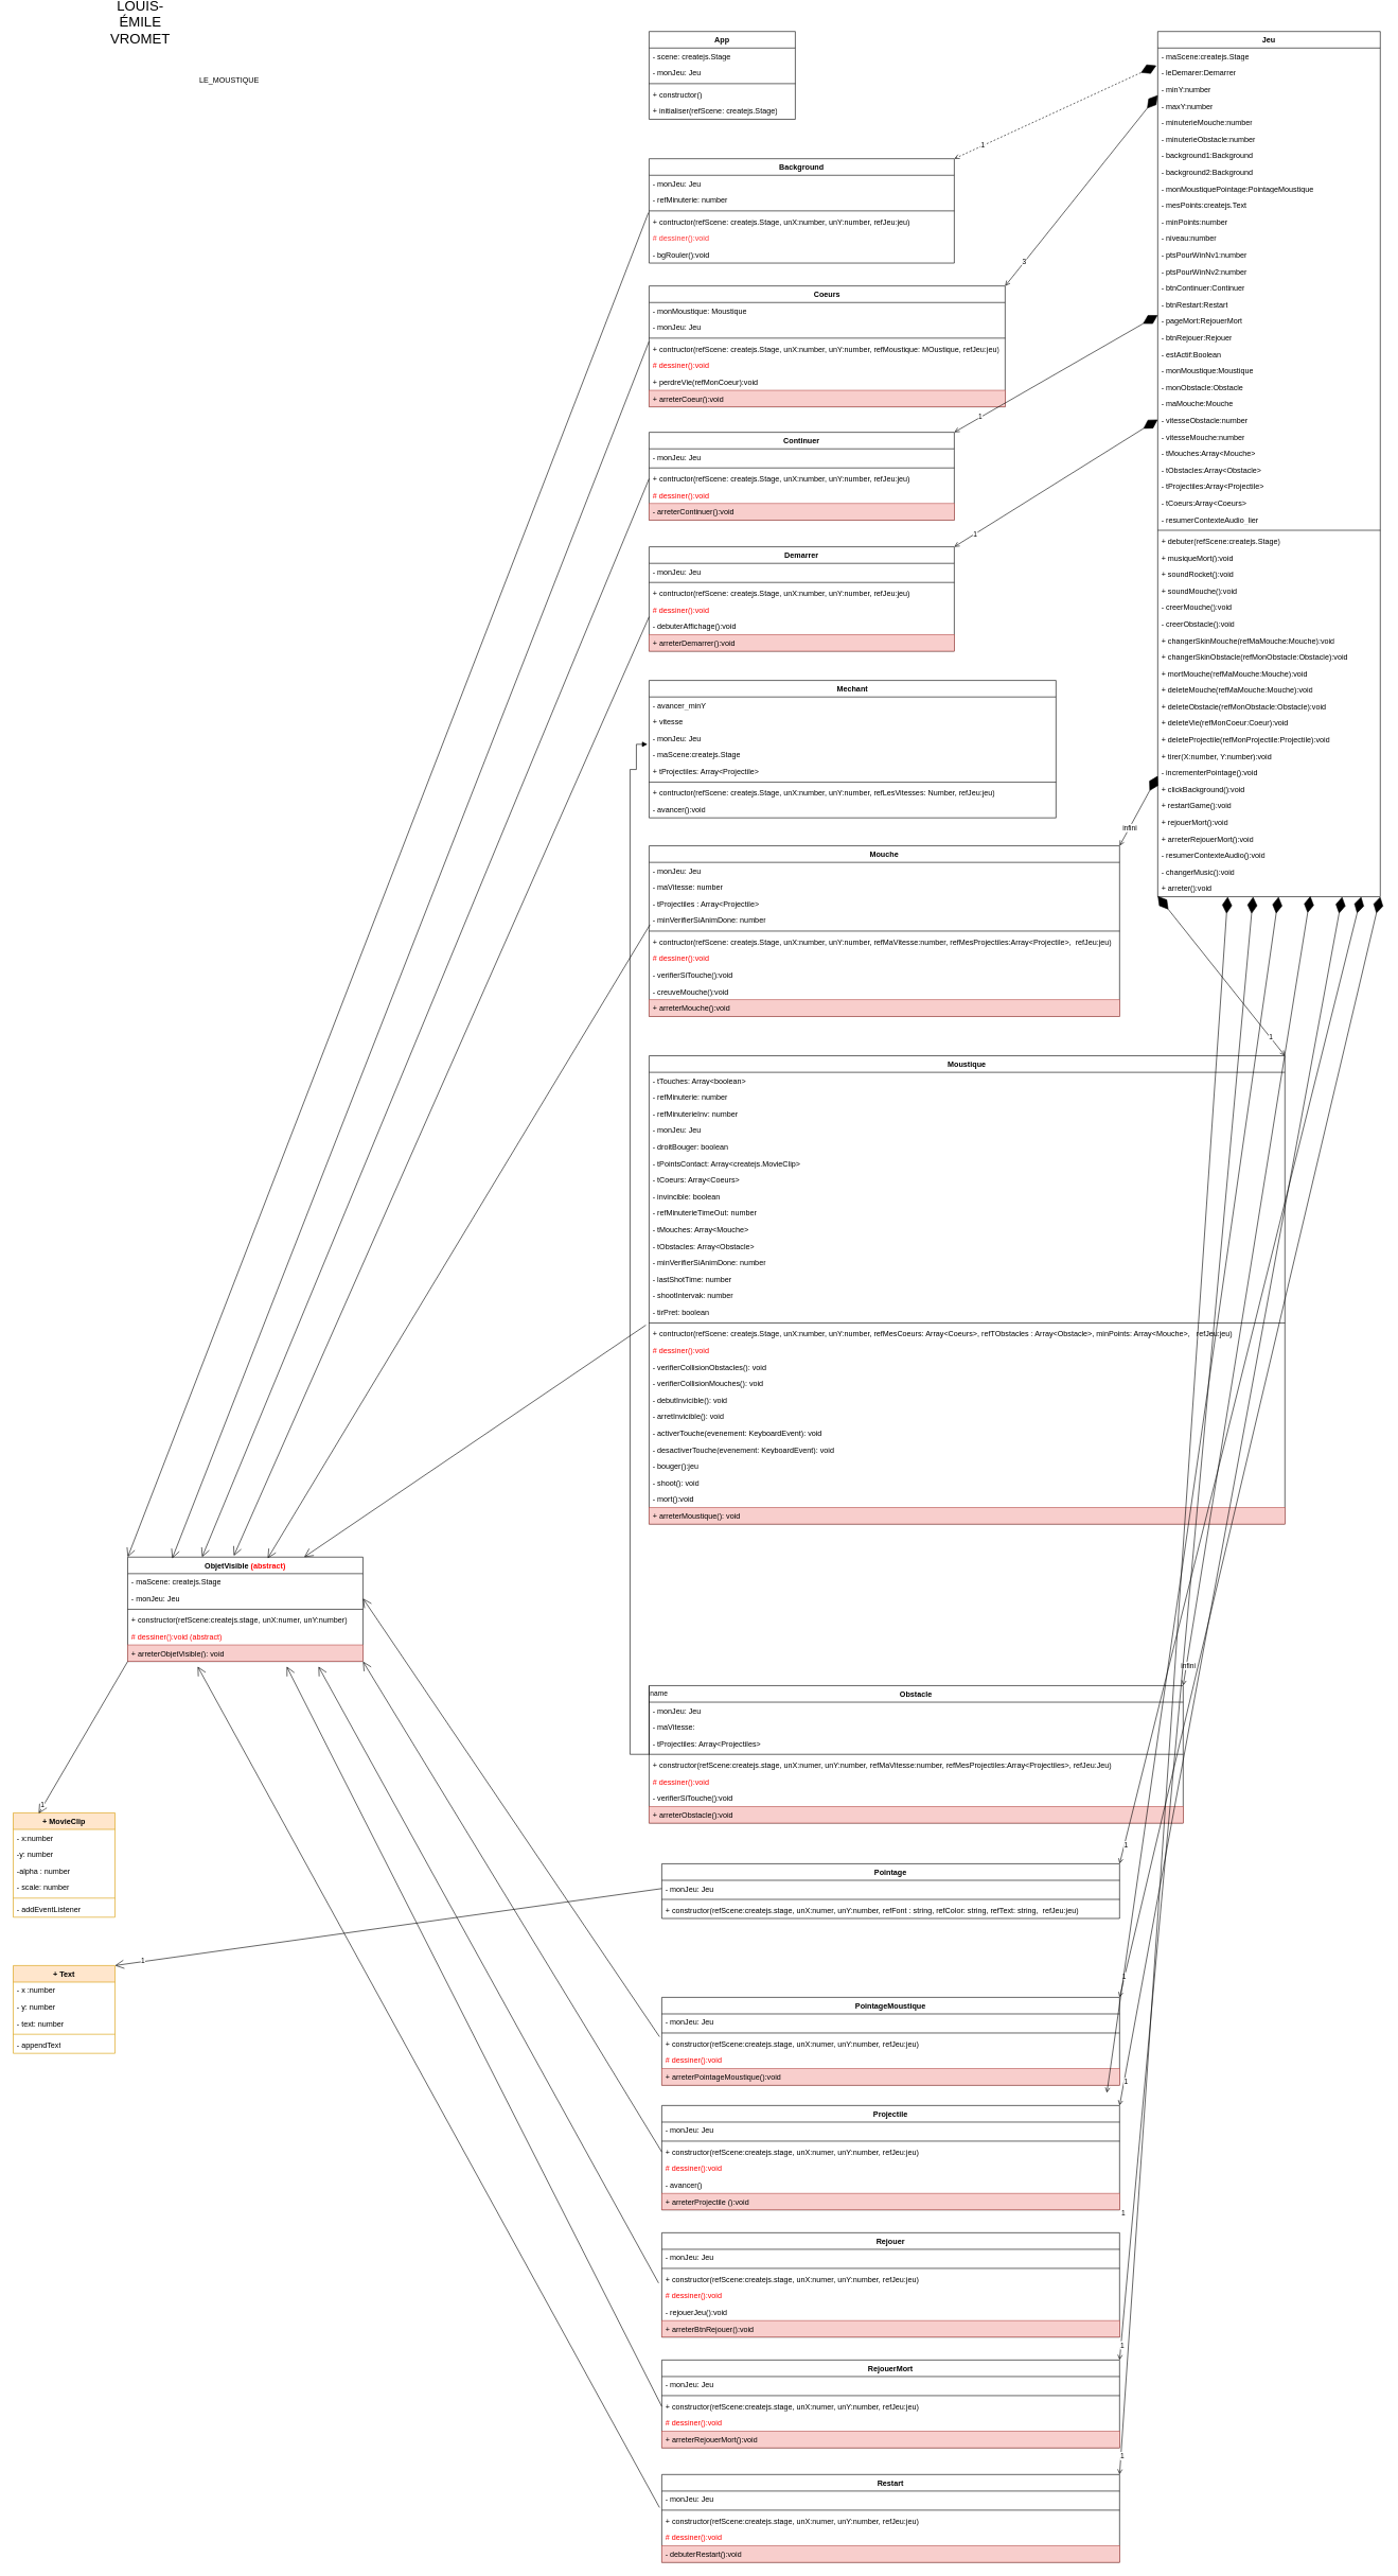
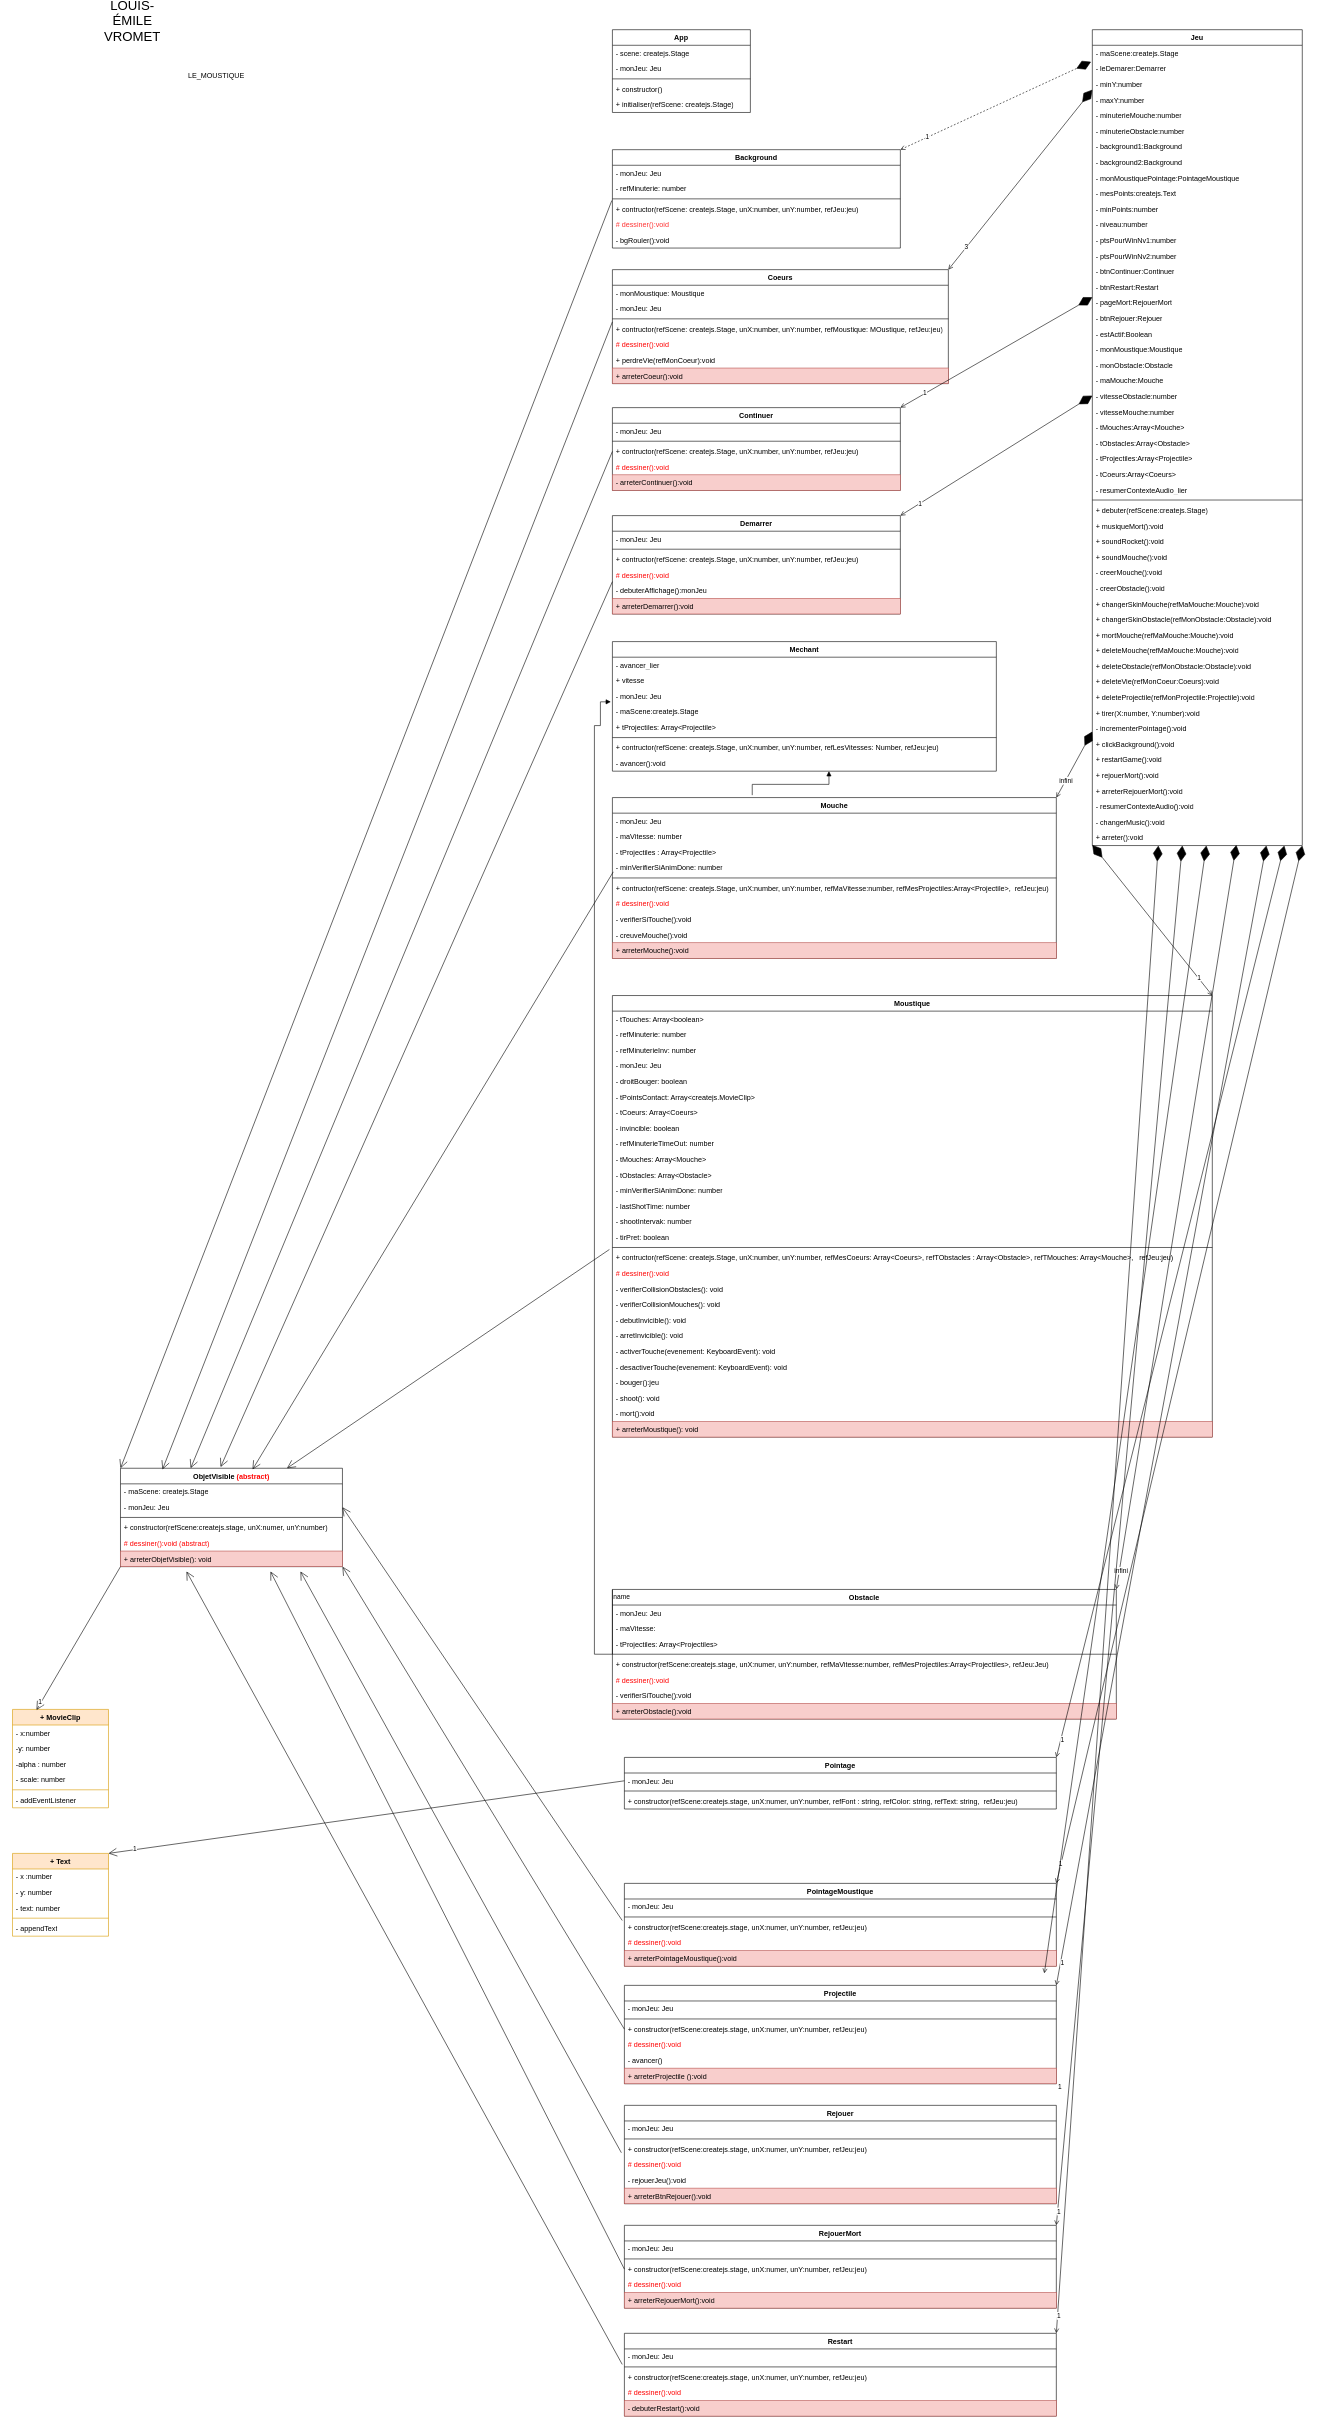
- <mxCell id="87" value="- debuterAffichage():void" style="text;strokeColor=none;fillColor=none;align=left;verticalAlign=top;spacingLeft=4;spacingRight=4;overflow=hidden;rotatable=0;points=[[0,0.5],[1,0.5]];portConstraint=eastwest;whiteSpace=wrap;html=1;" vertex="1" parent="82"><mxGeometry y="112" width="480" height="26" as="geometry" /></mxCell>
+ <mxCell id="87" value="- debuterAffichage():monJeu" style="text;strokeColor=none;fillColor=none;align=left;verticalAlign=top;spacingLeft=4;spacingRight=4;overflow=hidden;rotatable=0;points=[[0,0.5],[1,0.5]];portConstraint=eastwest;whiteSpace=wrap;html=1;" vertex="1" parent="82"><mxGeometry y="112" width="480" height="26" as="geometry" /></mxCell>
- <mxCell id="90" value="- avancer_minY" style="text;strokeColor=none;fillColor=none;align=left;verticalAlign=top;spacingLeft=4;spacingRight=4;overflow=hidden;rotatable=0;points=[[0,0.5],[1,0.5]];portConstraint=eastwest;whiteSpace=wrap;html=1;" vertex="1" parent="89"><mxGeometry y="26" width="640" height="26" as="geometry" /></mxCell>
+ <mxCell id="90" value="- avancer_lier" style="text;strokeColor=none;fillColor=none;align=left;verticalAlign=top;spacingLeft=4;spacingRight=4;overflow=hidden;rotatable=0;points=[[0,0.5],[1,0.5]];portConstraint=eastwest;whiteSpace=wrap;html=1;" vertex="1" parent="89"><mxGeometry y="26" width="640" height="26" as="geometry" /></mxCell>
- <mxCell id="44" value="+ deleteVie(refMonCoeur:Coeur):void" style="text;strokeColor=none;fillColor=none;align=left;verticalAlign=top;spacingLeft=4;spacingRight=4;overflow=hidden;rotatable=0;points=[[0,0.5],[1,0.5]];portConstraint=eastwest;whiteSpace=wrap;html=1;" vertex="1" parent="2"><mxGeometry y="1074" width="350" height="26" as="geometry" /></mxCell>
+ <mxCell id="44" value="+ deleteVie(refMonCoeur:Coeurs):void" style="text;strokeColor=none;fillColor=none;align=left;verticalAlign=top;spacingLeft=4;spacingRight=4;overflow=hidden;rotatable=0;points=[[0,0.5],[1,0.5]];portConstraint=eastwest;whiteSpace=wrap;html=1;" vertex="1" parent="2"><mxGeometry y="1074" width="350" height="26" as="geometry" /></mxCell>
+ <mxCell id="227" value="" style="endArrow=block;endFill=1;html=1;edgeStyle=orthogonalEdgeStyle;align=left;verticalAlign=top;rounded=0;exitX=0.315;exitY=-0.015;exitDx=0;exitDy=0;exitPerimeter=0;entryX=0.564;entryY=1;entryDx=0;entryDy=0;entryPerimeter=0;" edge="1" parent="1" source="98" target="97"><mxGeometry x="-1" relative="1" as="geometry"><mxPoint x="1250" y="1339" as="sourcePoint" /><mxPoint x="1410" y="1339" as="targetPoint" /></mxGeometry></mxCell>
- <mxCell id="128" value="+ contructor(refScene: createjs.Stage, unX:number, unY:number, refMesCoeurs: Array&amp;lt;Coeurs&amp;gt;, refTObstacles : Array&amp;lt;Obstacle&amp;gt;, minPoints: Array&amp;lt;Mouche&amp;gt;,&amp;nbsp; &amp;nbsp;refJeu:jeu)" style="text;strokeColor=none;fillColor=none;align=left;verticalAlign=top;spacingLeft=4;spacingRight=4;overflow=hidden;rotatable=0;points=[[0,0.5],[1,0.5]];portConstraint=eastwest;whiteSpace=wrap;html=1;" vertex="1" parent="111"><mxGeometry y="424" width="1000" height="26" as="geometry" /></mxCell>
+ <mxCell id="128" value="+ contructor(refScene: createjs.Stage, unX:number, unY:number, refMesCoeurs: Array&amp;lt;Coeurs&amp;gt;, refTObstacles : Array&amp;lt;Obstacle&amp;gt;, refTMouches: Array&amp;lt;Mouche&amp;gt;,&amp;nbsp; &amp;nbsp;refJeu:jeu)" style="text;strokeColor=none;fillColor=none;align=left;verticalAlign=top;spacingLeft=4;spacingRight=4;overflow=hidden;rotatable=0;points=[[0,0.5],[1,0.5]];portConstraint=eastwest;whiteSpace=wrap;html=1;" vertex="1" parent="111"><mxGeometry y="424" width="1000" height="26" as="geometry" /></mxCell>
